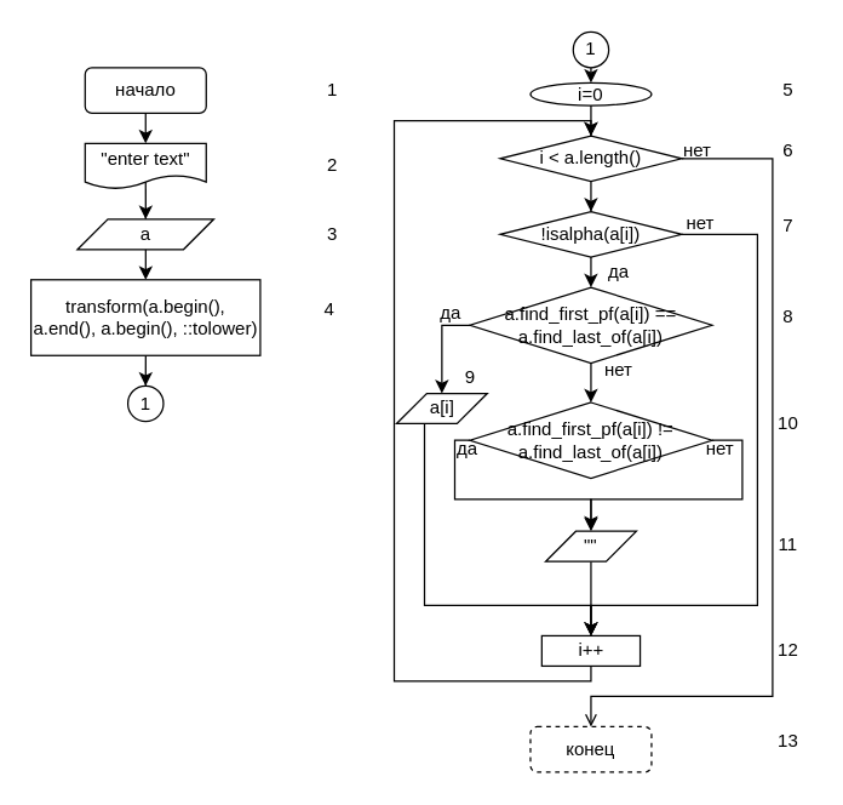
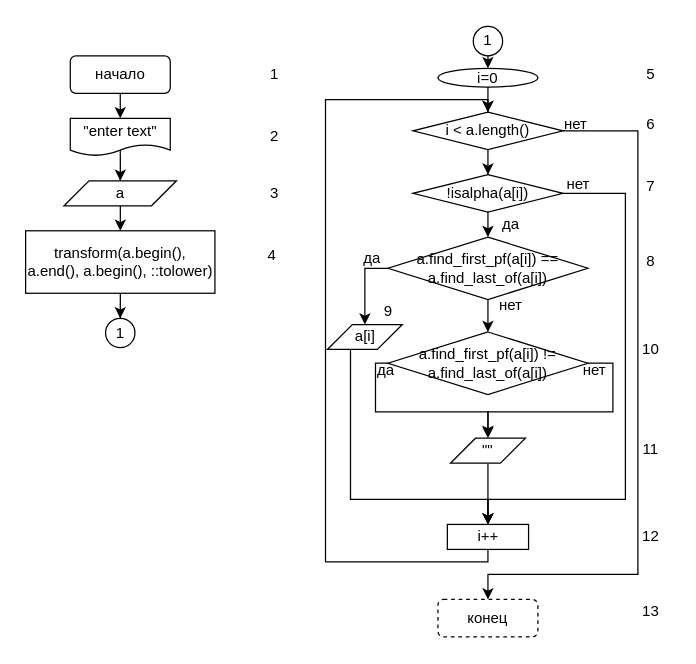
- <mxCell id="10" style="edgeStyle=orthogonalEdgeStyle;rounded=0;orthogonalLoop=1;jettySize=auto;html=1;entryX=0.5;entryY=0;entryDx=0;entryDy=0;endArrow=open;" parent="1" source="12" target="22" edge="1"><mxGeometry relative="1" as="geometry"><mxPoint x="390" y="469" as="targetPoint" /><Array as="points"><mxPoint x="510" y="104" /><mxPoint x="510" y="459" /><mxPoint x="390" y="459" /></Array></mxGeometry></mxCell>
+ <mxCell id="10" style="edgeStyle=orthogonalEdgeStyle;rounded=0;orthogonalLoop=1;jettySize=auto;html=1;entryX=0.5;entryY=0;entryDx=0;entryDy=0;" parent="1" source="12" target="22" edge="1"><mxGeometry relative="1" as="geometry"><mxPoint x="390" y="469" as="targetPoint" /><Array as="points"><mxPoint x="510" y="104" /><mxPoint x="510" y="459" /><mxPoint x="390" y="459" /></Array></mxGeometry></mxCell>
